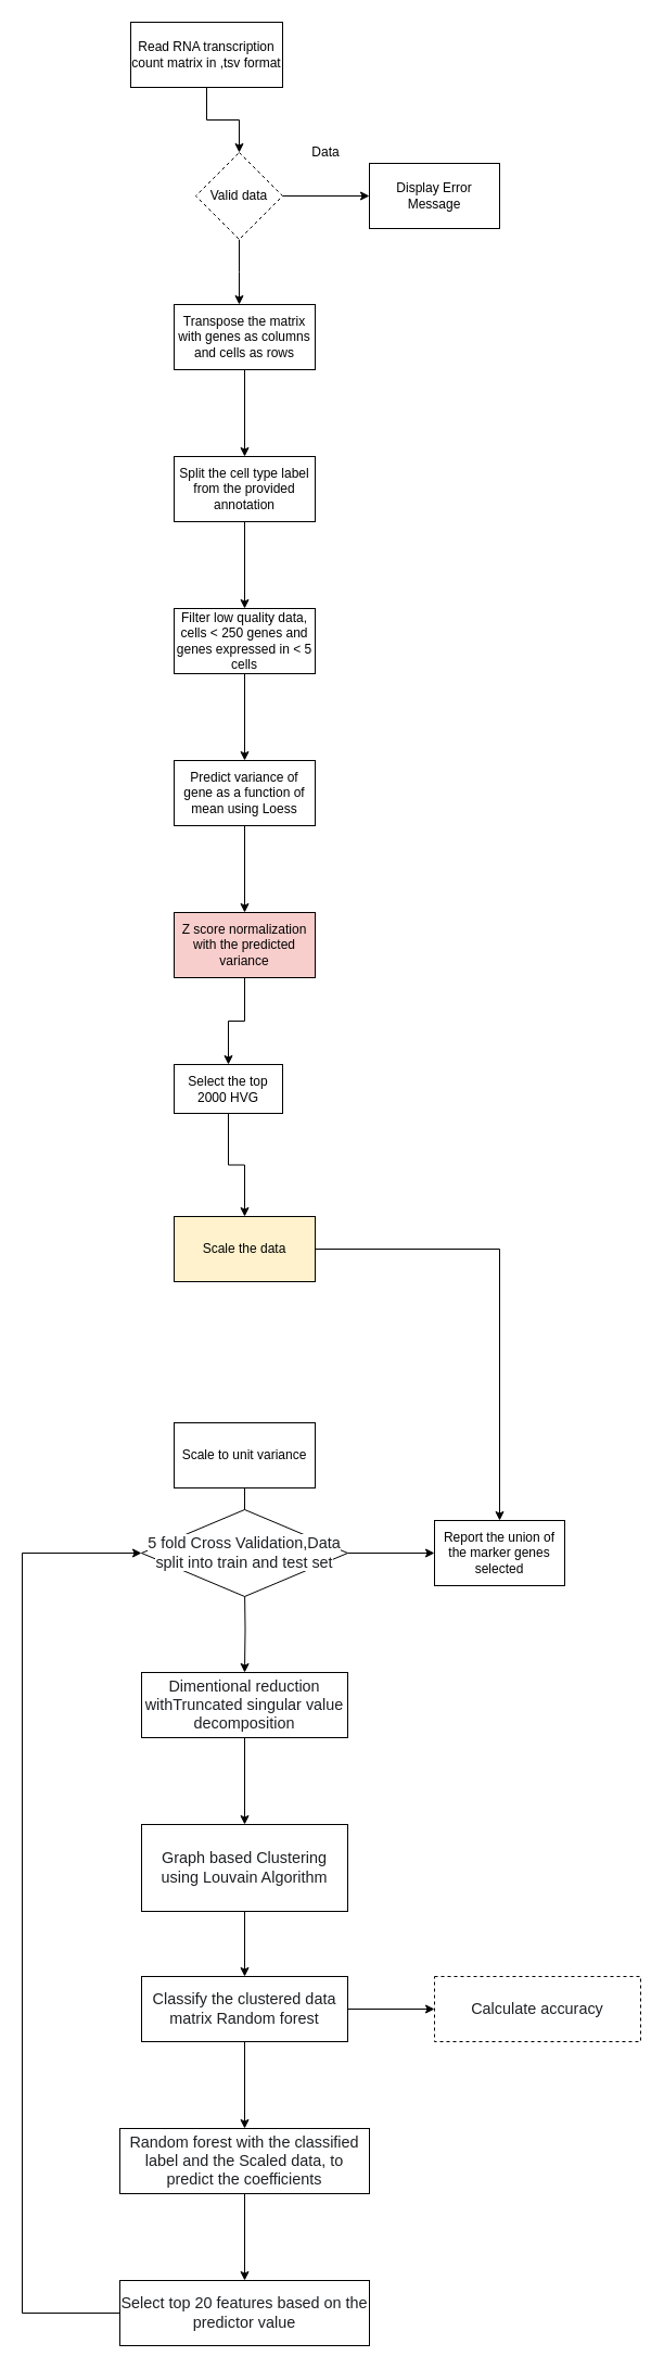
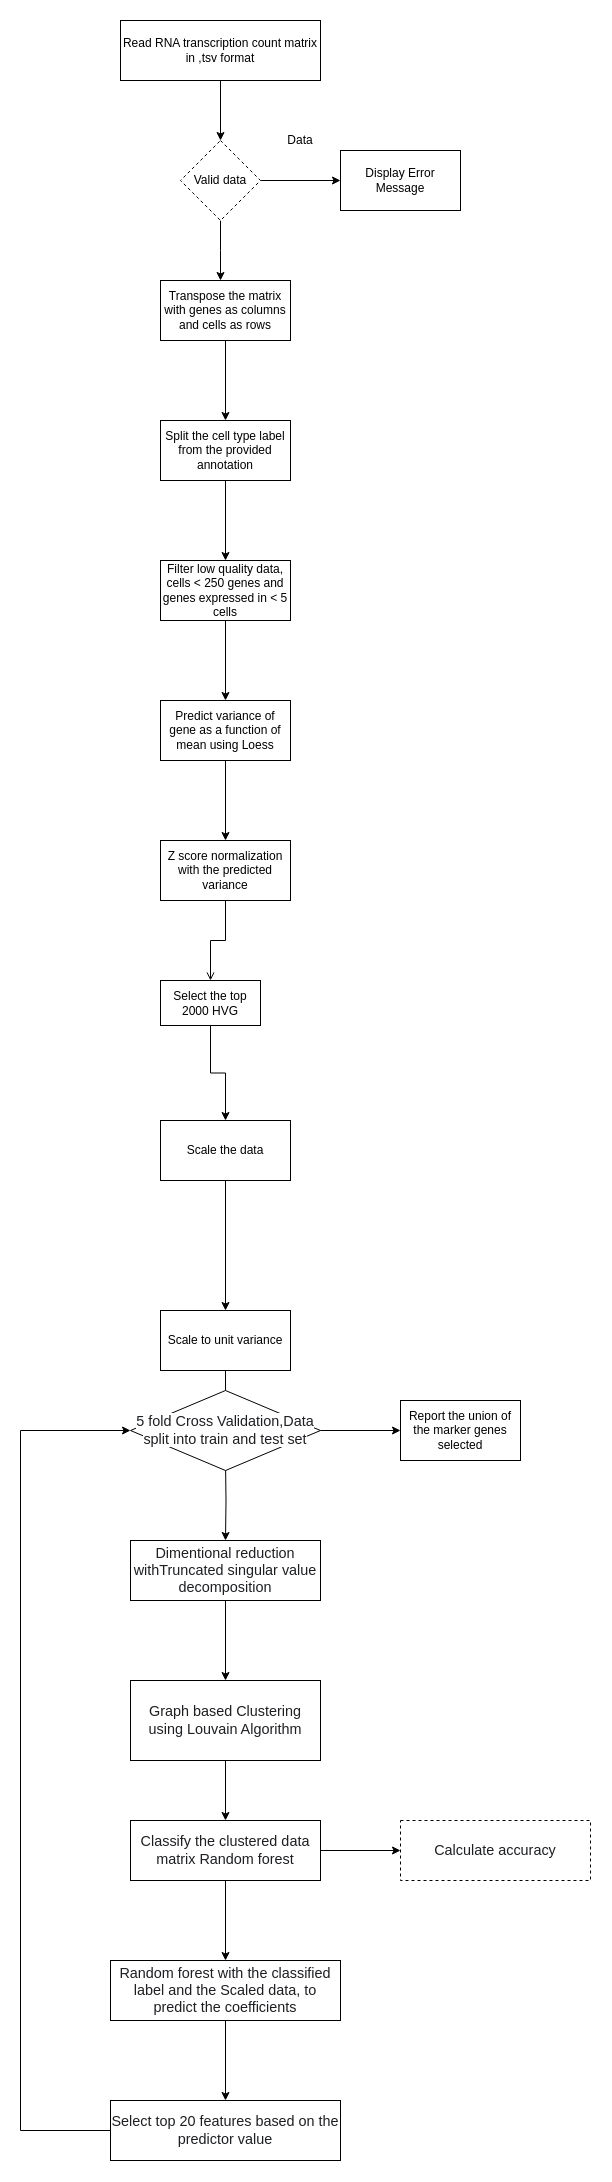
- <mxCell id="3" value="Read RNA transcription count matrix in ,tsv format" style="rounded=0;whiteSpace=wrap;html=1;" vertex="1" parent="1"><mxGeometry x="120" y="20" width="140" height="60" as="geometry" /></mxCell>
+ <mxCell id="3" value="Read RNA transcription count matrix in ,tsv format" style="rounded=0;whiteSpace=wrap;html=1;" vertex="1" parent="1"><mxGeometry x="120" y="20" width="200" height="60" as="geometry" /></mxCell>
- <mxCell id="18" value="Z score normalization with the predicted variance" style="rounded=0;whiteSpace=wrap;html=1;fillColor=#f8cecc;" vertex="1" parent="1"><mxGeometry x="160" y="840" width="130" height="60" as="geometry" /></mxCell>
+ <mxCell id="18" value="Z score normalization with the predicted variance" style="rounded=0;whiteSpace=wrap;html=1;" vertex="1" parent="1"><mxGeometry x="160" y="840" width="130" height="60" as="geometry" /></mxCell>
- <mxCell id="17" value="" style="edgeStyle=orthogonalEdgeStyle;rounded=0;orthogonalLoop=1;jettySize=auto;html=1;" edge="1" parent="1" source="18" target="20"><mxGeometry relative="1" as="geometry" /></mxCell>
+ <mxCell id="17" value="" style="edgeStyle=orthogonalEdgeStyle;rounded=0;orthogonalLoop=1;jettySize=auto;html=1;endArrow=open;" edge="1" parent="1" source="18" target="20"><mxGeometry relative="1" as="geometry" /></mxCell>
- <mxCell id="22" value="Scale the data" style="rounded=0;whiteSpace=wrap;html=1;fillColor=#fff2cc;" vertex="1" parent="1"><mxGeometry x="160" y="1120" width="130" height="60" as="geometry" /></mxCell>
+ <mxCell id="22" value="Scale the data" style="rounded=0;whiteSpace=wrap;html=1;" vertex="1" parent="1"><mxGeometry x="160" y="1120" width="130" height="60" as="geometry" /></mxCell>
- <mxCell id="21" value="" style="edgeStyle=orthogonalEdgeStyle;rounded=0;orthogonalLoop=1;jettySize=auto;html=1;" edge="1" parent="1" source="22" target="40"><mxGeometry relative="1" as="geometry" /></mxCell>
+ <mxCell id="21" value="" style="edgeStyle=orthogonalEdgeStyle;rounded=0;orthogonalLoop=1;jettySize=auto;html=1;" edge="1" parent="1" source="22" target="24"><mxGeometry relative="1" as="geometry" /></mxCell>
